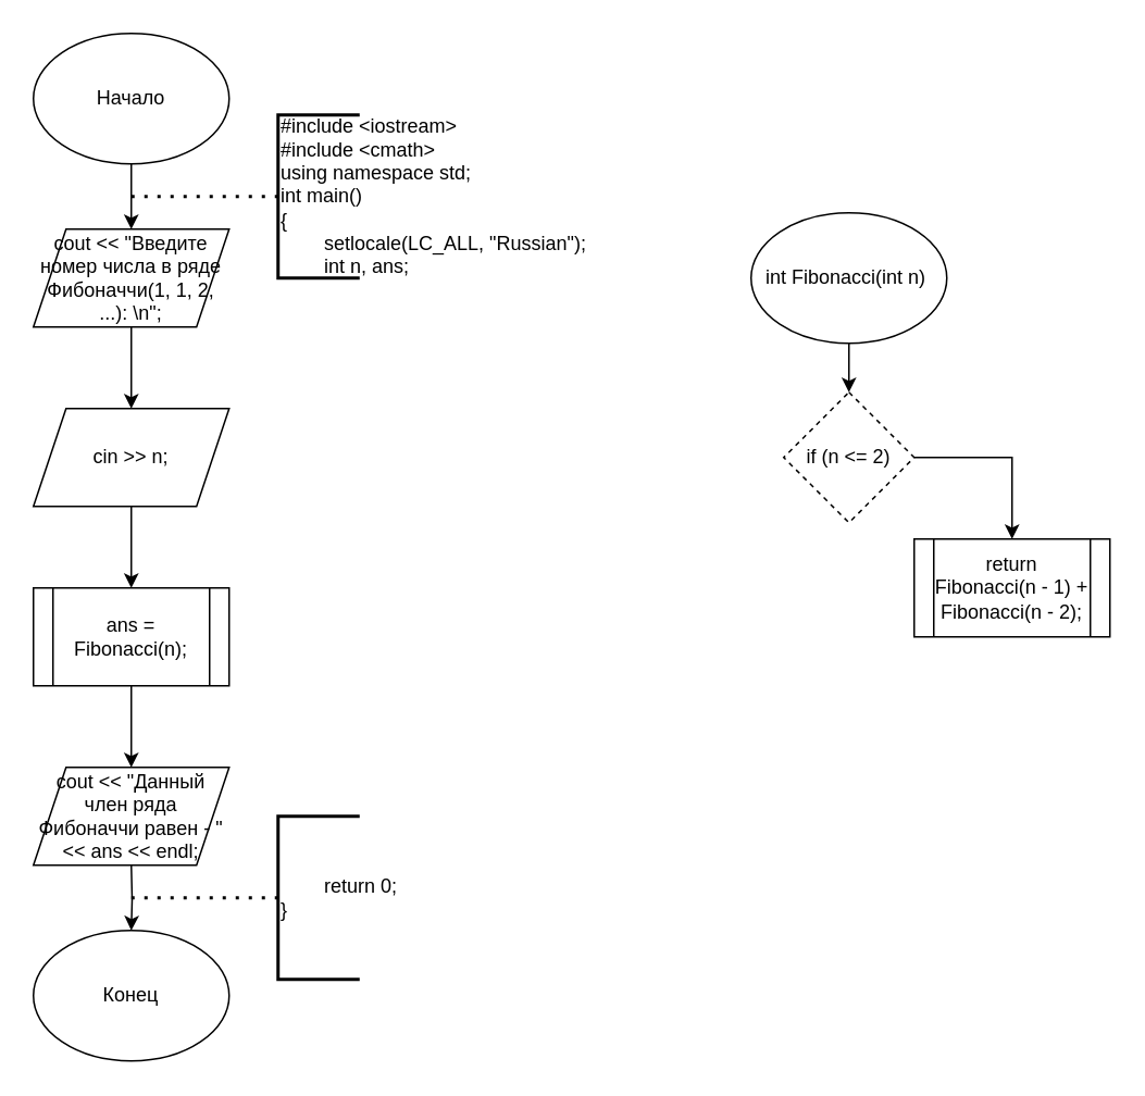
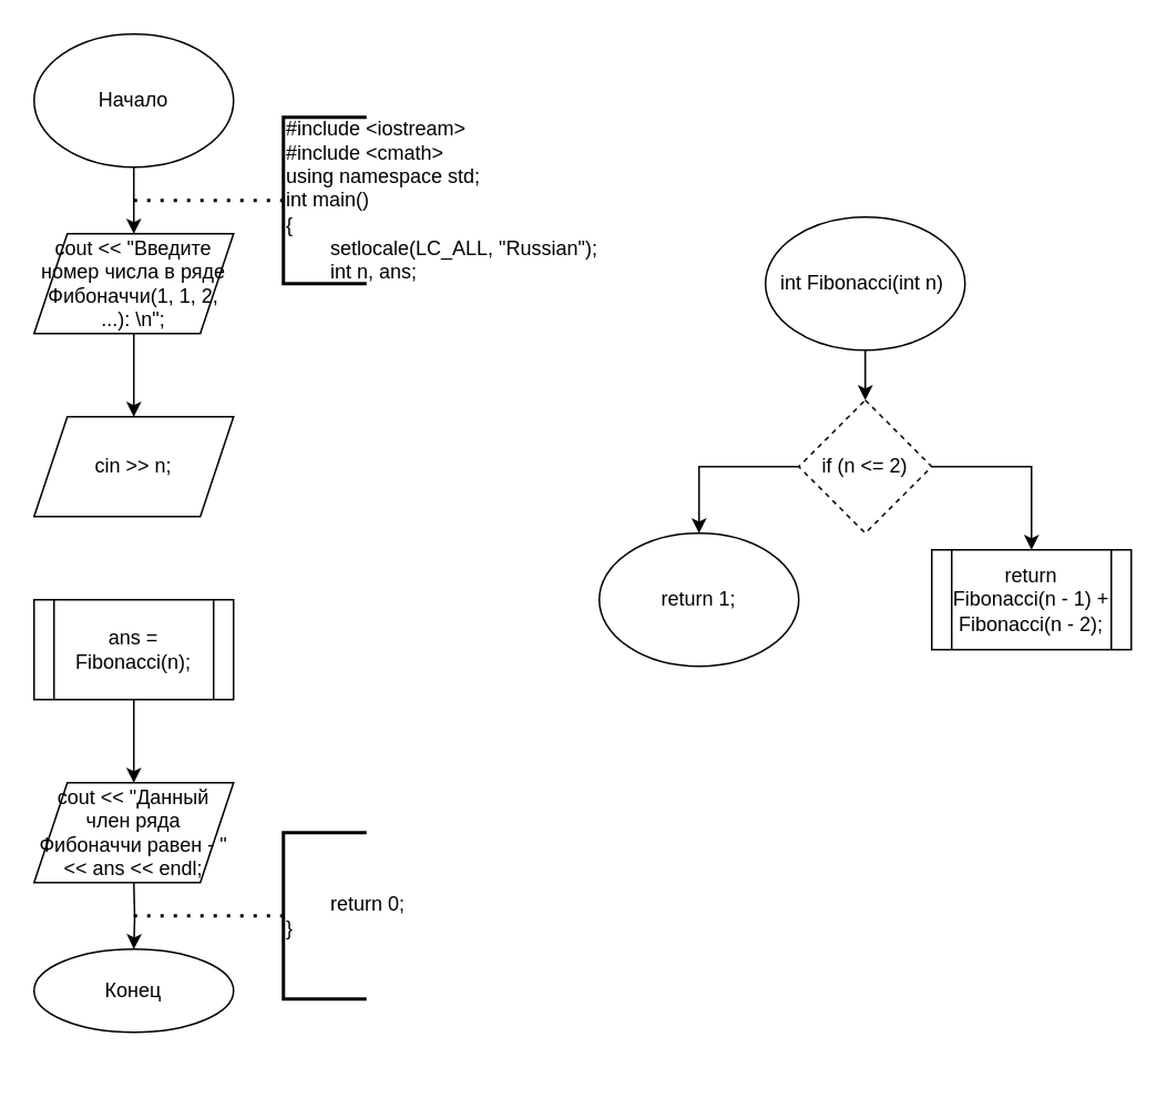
+ <mxCell id="19" style="edgeStyle=orthogonalEdgeStyle;rounded=0;orthogonalLoop=1;jettySize=auto;html=1;exitX=0;exitY=0.5;exitDx=0;exitDy=0;" edge="1" parent="1" source="21" target="22"><mxGeometry relative="1" as="geometry" /></mxCell>
- <mxCell id="12" style="edgeStyle=orthogonalEdgeStyle;rounded=0;orthogonalLoop=1;jettySize=auto;html=1;exitX=0.5;exitY=1;exitDx=0;exitDy=0;entryX=0.5;entryY=0;entryDx=0;entryDy=0;" edge="1" parent="1" source="13" target="15"><mxGeometry relative="1" as="geometry" /></mxCell>
+ <mxCell id="22" value="return 1;" style="ellipse;whiteSpace=wrap;html=1;" vertex="1" parent="1"><mxGeometry x="360" y="320" width="120" height="80" as="geometry" /></mxCell>
- <mxCell id="7" value="Конец" style="ellipse;whiteSpace=wrap;html=1;" vertex="1" parent="1"><mxGeometry x="20" y="570" width="120" height="80" as="geometry" /></mxCell>
+ <mxCell id="7" value="Конец" style="ellipse;whiteSpace=wrap;html=1;" vertex="1" parent="1"><mxGeometry x="20" y="570" width="120" height="50" as="geometry" /></mxCell>
